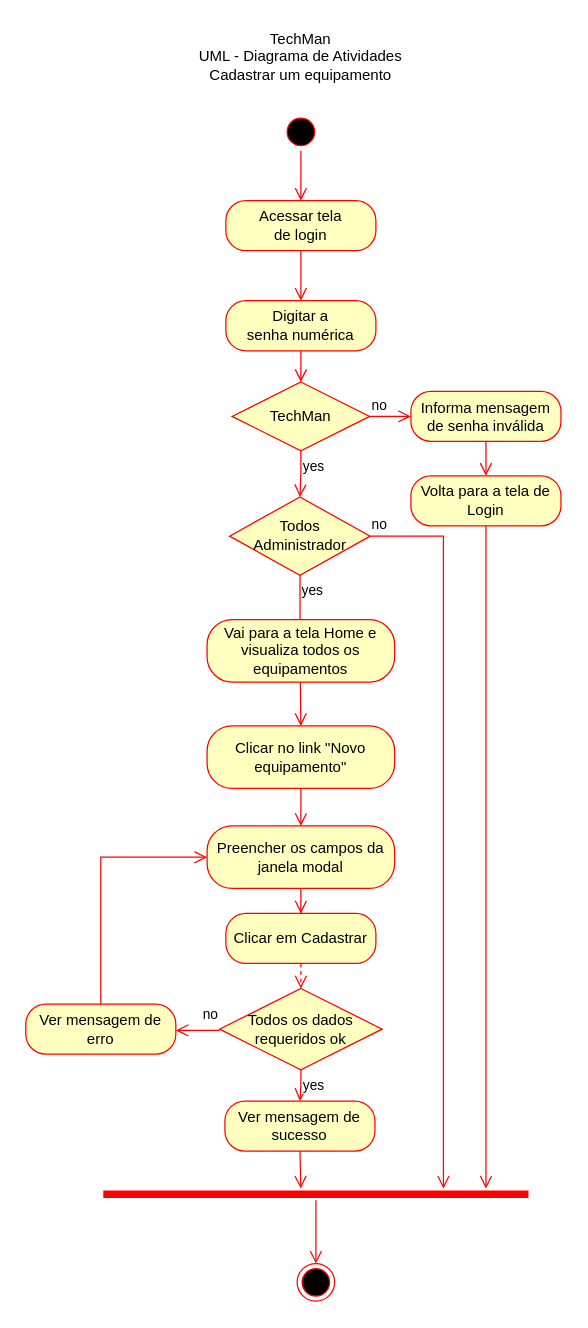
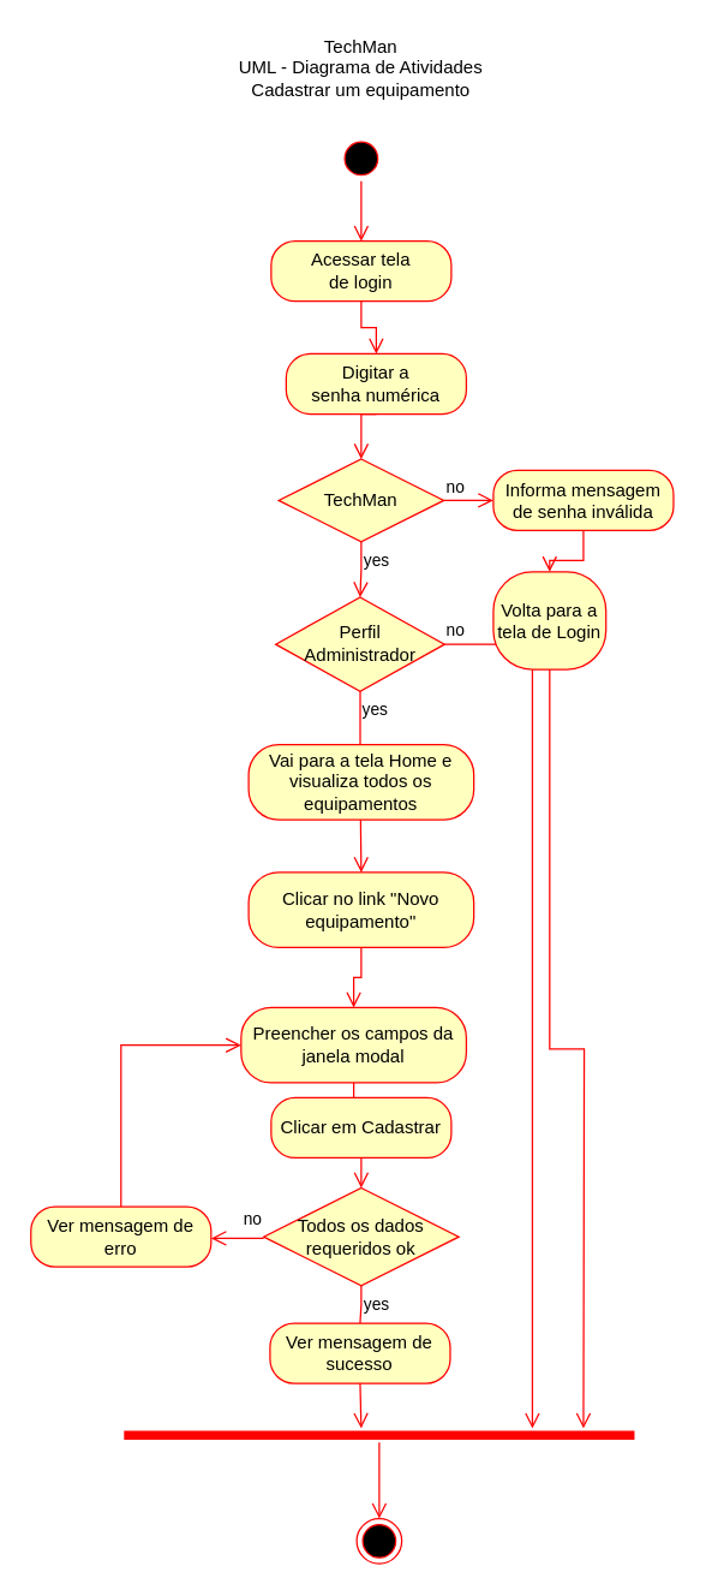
- <mxCell id="9" value="&lt;span style=&quot;&quot;&gt;Digitar a&lt;/span&gt;&lt;br style=&quot;&quot;&gt;&lt;span style=&quot;&quot;&gt;senha numérica&lt;/span&gt;" style="rounded=1;whiteSpace=wrap;html=1;arcSize=40;fontColor=#000000;fillColor=#ffffc0;strokeColor=#ff0000;" vertex="1" parent="1"><mxGeometry x="180" y="240" width="120" height="40" as="geometry" /></mxCell>
+ <mxCell id="9" value="&lt;span style=&quot;&quot;&gt;Digitar a&lt;/span&gt;&lt;br style=&quot;&quot;&gt;&lt;span style=&quot;&quot;&gt;senha numérica&lt;/span&gt;" style="rounded=1;whiteSpace=wrap;html=1;arcSize=40;fontColor=#000000;fillColor=#ffffc0;strokeColor=#ff0000;" vertex="1" parent="1"><mxGeometry x="190" y="235" width="120" height="40" as="geometry" /></mxCell>
- <mxCell id="34" value="Volta para a tela de Login" style="rounded=1;whiteSpace=wrap;html=1;arcSize=40;fontColor=#000000;fillColor=#ffffc0;strokeColor=#ff0000;" vertex="1" parent="1"><mxGeometry x="328" y="380" width="120" height="40" as="geometry" /></mxCell>
+ <mxCell id="34" value="Volta para a tela de Login" style="rounded=1;whiteSpace=wrap;html=1;arcSize=40;fontColor=#000000;fillColor=#ffffc0;strokeColor=#ff0000;" vertex="1" parent="1"><mxGeometry x="328" y="380" width="75" height="65" as="geometry" /></mxCell>
- <mxCell id="18" value="Todos&lt;br&gt;Administrador" style="rhombus;whiteSpace=wrap;html=1;fillColor=#ffffc0;strokeColor=#ff0000;" vertex="1" parent="1"><mxGeometry x="183" y="397" width="112.5" height="62.5" as="geometry" /></mxCell>
+ <mxCell id="18" value="Perfil&lt;br&gt;Administrador" style="rhombus;whiteSpace=wrap;html=1;fillColor=#ffffc0;strokeColor=#ff0000;" vertex="1" parent="1"><mxGeometry x="183" y="397" width="112.5" height="62.5" as="geometry" /></mxCell>
- <mxCell id="24" value="Preencher os campos da janela modal" style="rounded=1;whiteSpace=wrap;html=1;arcSize=40;fontColor=#000000;fillColor=#ffffc0;strokeColor=#ff0000;" vertex="1" parent="1"><mxGeometry x="165" y="660" width="150" height="50" as="geometry" /></mxCell>
+ <mxCell id="24" value="Preencher os campos da janela modal" style="rounded=1;whiteSpace=wrap;html=1;arcSize=40;fontColor=#000000;fillColor=#ffffc0;strokeColor=#ff0000;" vertex="1" parent="1"><mxGeometry x="160" y="670" width="150" height="50" as="geometry" /></mxCell>
- <mxCell id="25" style="edgeStyle=orthogonalEdgeStyle;rounded=0;orthogonalLoop=1;jettySize=auto;html=1;exitX=0.5;exitY=1;exitDx=0;exitDy=0;entryX=0.5;entryY=0;entryDx=0;entryDy=0;endArrow=open;endFill=0;endSize=8;strokeColor=#FF0000;dashed=1;" edge="1" parent="1" source="26" target="31"><mxGeometry relative="1" as="geometry" /></mxCell>
+ <mxCell id="25" style="edgeStyle=orthogonalEdgeStyle;rounded=0;orthogonalLoop=1;jettySize=auto;html=1;exitX=0.5;exitY=1;exitDx=0;exitDy=0;entryX=0.5;entryY=0;entryDx=0;entryDy=0;endArrow=open;endFill=0;endSize=8;strokeColor=#FF0000;" edge="1" parent="1" source="26" target="31"><mxGeometry relative="1" as="geometry" /></mxCell>
- <mxCell id="33" value="yes" style="edgeStyle=orthogonalEdgeStyle;html=1;align=left;verticalAlign=top;endArrow=open;endSize=8;strokeColor=#ff0000;rounded=0;entryX=0.5;entryY=0;entryDx=0;entryDy=0;" edge="1" source="31" parent="1" target="28"><mxGeometry x="-1" relative="1" as="geometry"><mxPoint x="255" y="865" as="targetPoint" /></mxGeometry></mxCell>
+ <mxCell id="33" value="yes" style="edgeStyle=orthogonalEdgeStyle;html=1;align=left;verticalAlign=top;endArrow=none;endSize=8;strokeColor=#ff0000;rounded=0;entryX=0.5;entryY=0;entryDx=0;entryDy=0;" edge="1" source="31" parent="1" target="28"><mxGeometry x="-1" relative="1" as="geometry"><mxPoint x="255" y="865" as="targetPoint" /></mxGeometry></mxCell>
